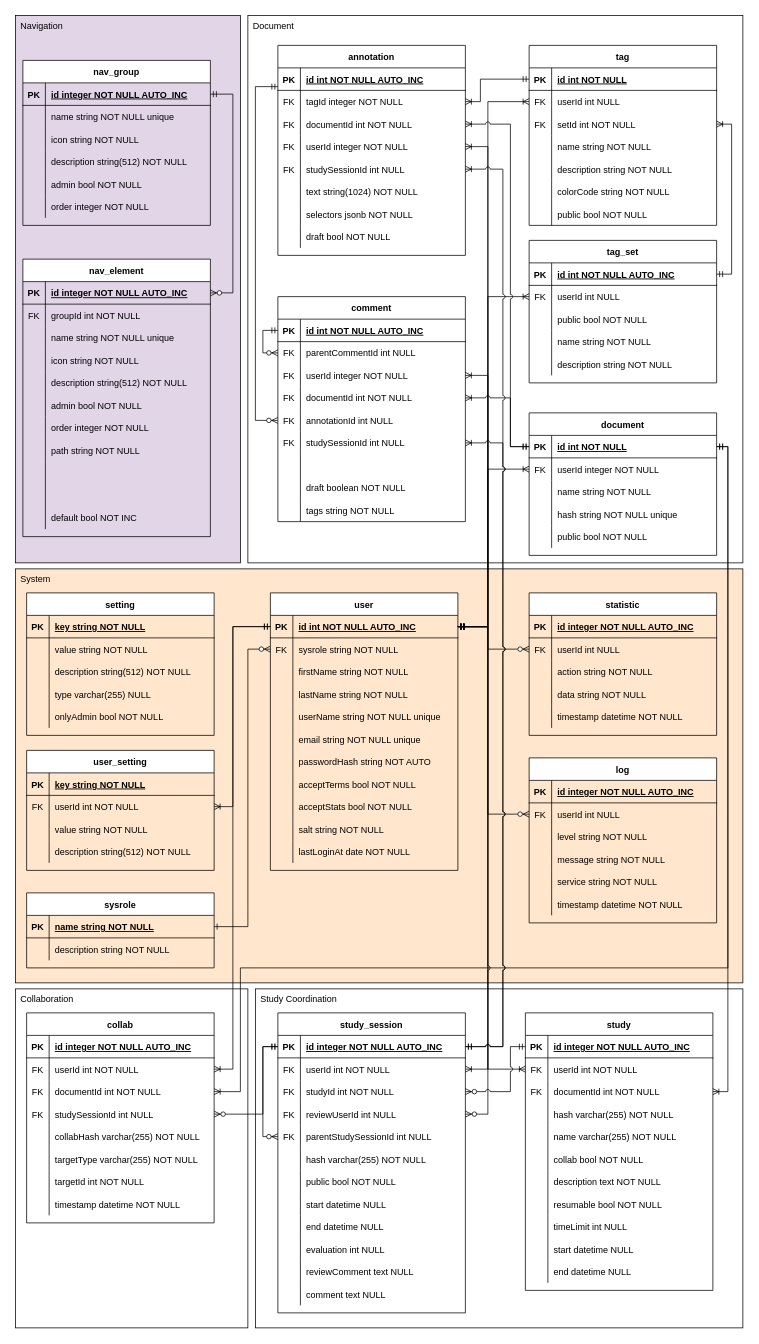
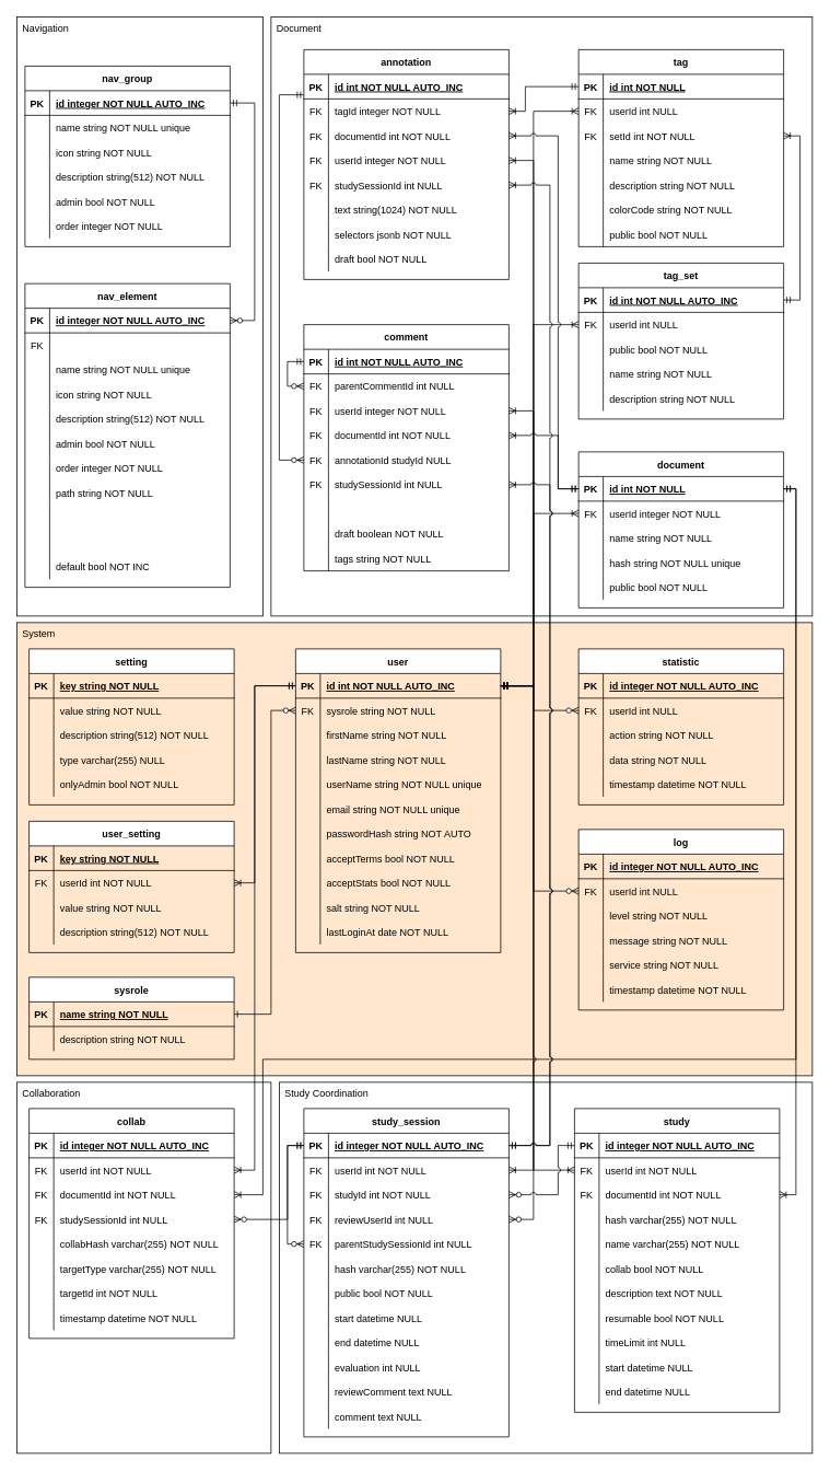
- <mxCell id="6" value="Navigation" style="rounded=0;whiteSpace=wrap;html=1;verticalAlign=top;align=left;spacingLeft=5;fillColor=#e1d5e7;" parent="1" vertex="1"><mxGeometry x="20" y="20" width="300" height="730" as="geometry" /></mxCell>
+ <mxCell id="6" value="Navigation" style="rounded=0;whiteSpace=wrap;html=1;verticalAlign=top;align=left;spacingLeft=5;" parent="1" vertex="1"><mxGeometry x="20" y="20" width="300" height="730" as="geometry" /></mxCell>
- <mxCell id="216" value="groupId int NOT NULL" style="shape=partialRectangle;overflow=hidden;connectable=0;fillColor=none;top=0;left=0;bottom=0;right=0;align=left;spacingLeft=6;" parent="214" vertex="1"><mxGeometry x="30" width="220" height="30" as="geometry"><mxRectangle width="220" height="30" as="alternateBounds" /></mxGeometry></mxCell>
- <mxCell id="143" value="annotationId int NULL" style="shape=partialRectangle;overflow=hidden;connectable=0;fillColor=none;top=0;left=0;bottom=0;right=0;align=left;spacingLeft=6;" parent="141" vertex="1"><mxGeometry x="30" width="220" height="30" as="geometry"><mxRectangle width="220" height="30" as="alternateBounds" /></mxGeometry></mxCell>
+ <mxCell id="143" value="annotationId studyId NULL" style="shape=partialRectangle;overflow=hidden;connectable=0;fillColor=none;top=0;left=0;bottom=0;right=0;align=left;spacingLeft=6;" parent="141" vertex="1"><mxGeometry x="30" width="220" height="30" as="geometry"><mxRectangle width="220" height="30" as="alternateBounds" /></mxGeometry></mxCell>
